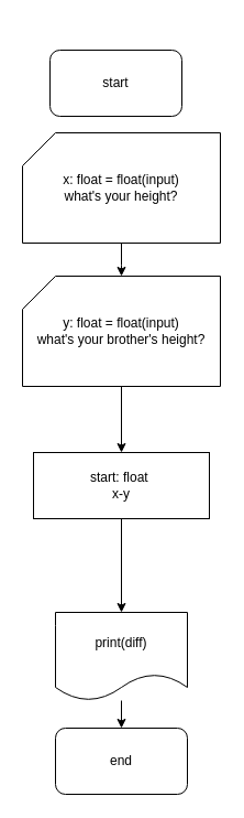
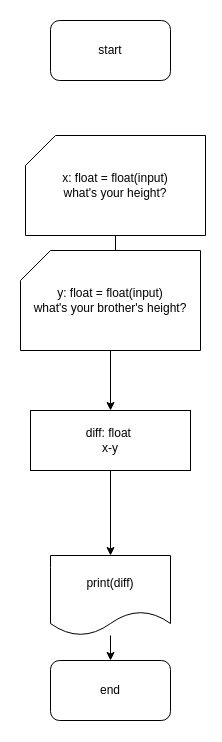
- <mxCell id="2" value="start" style="rounded=1;whiteSpace=wrap;html=1;" vertex="1" parent="1"><mxGeometry x="45" y="45" width="120" height="60" as="geometry" /></mxCell>
+ <mxCell id="2" value="start" style="rounded=1;whiteSpace=wrap;html=1;" vertex="1" parent="1"><mxGeometry x="50" y="20" width="120" height="60" as="geometry" /></mxCell>
- <mxCell id="5" value="x: float = float(input)&lt;div&gt;what's your height?&lt;/div&gt;" style="shape=card;whiteSpace=wrap;html=1;" vertex="1" parent="1"><mxGeometry x="20" y="120" width="180" height="100" as="geometry" /></mxCell>
+ <mxCell id="5" value="x: float = float(input)&lt;div&gt;what's your height?&lt;/div&gt;" style="shape=card;whiteSpace=wrap;html=1;" vertex="1" parent="1"><mxGeometry x="25" y="135" width="180" height="100" as="geometry" /></mxCell>
- <mxCell id="9" value="start: float&amp;nbsp;&lt;div&gt;x-y&lt;/div&gt;" style="rounded=0;whiteSpace=wrap;html=1;" vertex="1" parent="1"><mxGeometry x="30" y="410" width="160" height="60" as="geometry" /></mxCell>
+ <mxCell id="9" value="diff: float&amp;nbsp;&lt;div&gt;x-y&lt;/div&gt;" style="rounded=0;whiteSpace=wrap;html=1;" vertex="1" parent="1"><mxGeometry x="30" y="410" width="160" height="60" as="geometry" /></mxCell>
